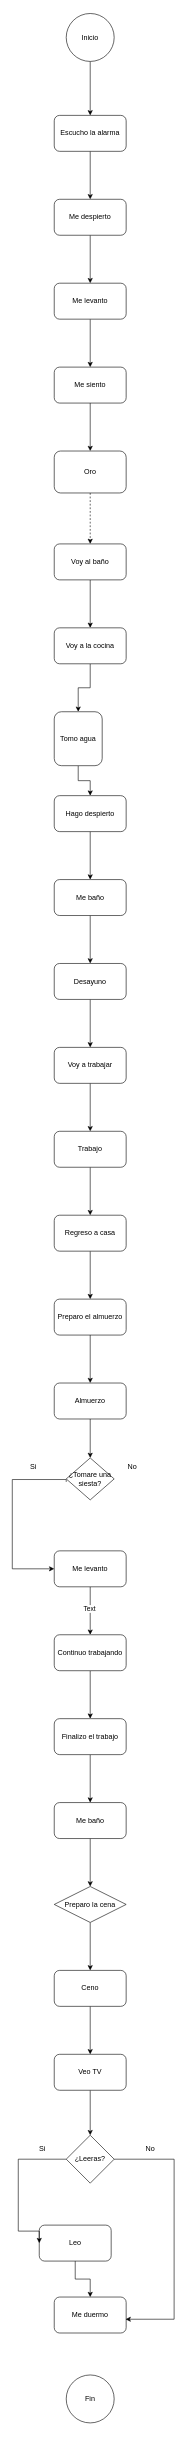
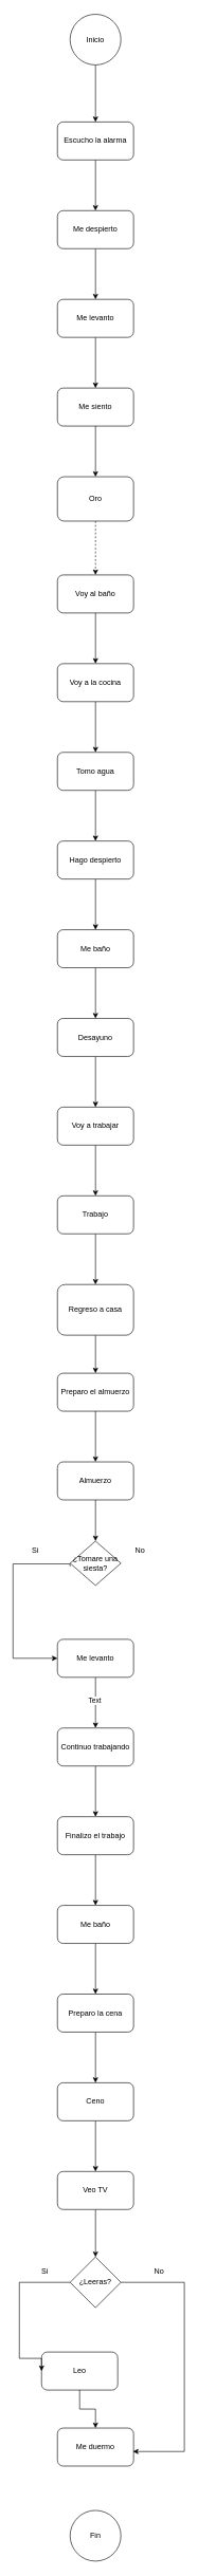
- <mxCell id="19" value="Tomo agua" style="whiteSpace=wrap;html=1;rounded=1;" vertex="1" parent="1"><mxGeometry x="90" y="1185" width="80" height="90" as="geometry" /></mxCell>
+ <mxCell id="19" value="Tomo agua" style="whiteSpace=wrap;html=1;rounded=1;" vertex="1" parent="1"><mxGeometry x="90" y="1185" width="120" height="60" as="geometry" /></mxCell>
- <mxCell id="31" value="Regreso a casa" style="whiteSpace=wrap;html=1;rounded=1;" vertex="1" parent="1"><mxGeometry x="90" y="2025" width="120" height="60" as="geometry" /></mxCell>
+ <mxCell id="31" value="Regreso a casa" style="whiteSpace=wrap;html=1;rounded=1;" vertex="1" parent="1"><mxGeometry x="90" y="2025" width="120" height="80" as="geometry" /></mxCell>
- <mxCell id="46" value="Preparo la cena" style="rhombus;whiteSpace=wrap;html=1;" vertex="1" parent="1"><mxGeometry x="90" y="3145" width="120" height="60" as="geometry" /></mxCell>
+ <mxCell id="46" value="Preparo la cena" style="whiteSpace=wrap;html=1;rounded=1;" vertex="1" parent="1"><mxGeometry x="90" y="3145" width="120" height="60" as="geometry" /></mxCell>
